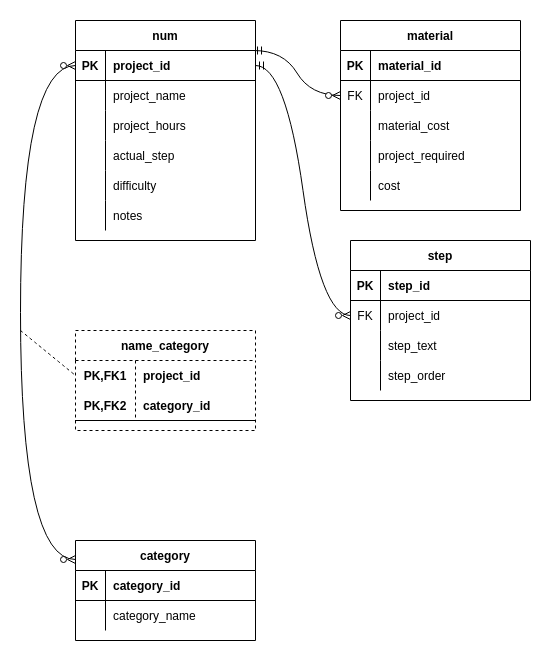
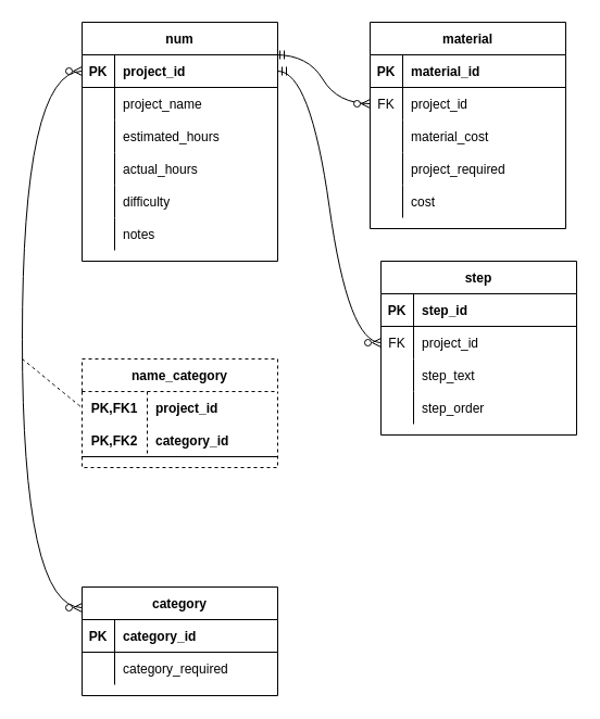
- <mxCell id="11" value="project_hours" style="shape=partialRectangle;connectable=0;fillColor=none;top=0;left=0;bottom=0;right=0;align=left;spacingLeft=6;overflow=hidden;" vertex="1" parent="9"><mxGeometry x="30" width="150" height="30" as="geometry"><mxRectangle width="150" height="30" as="alternateBounds" /></mxGeometry></mxCell>
+ <mxCell id="11" value="estimated_hours" style="shape=partialRectangle;connectable=0;fillColor=none;top=0;left=0;bottom=0;right=0;align=left;spacingLeft=6;overflow=hidden;" vertex="1" parent="9"><mxGeometry x="30" width="150" height="30" as="geometry"><mxRectangle width="150" height="30" as="alternateBounds" /></mxGeometry></mxCell>
- <mxCell id="14" value="actual_step" style="shape=partialRectangle;connectable=0;fillColor=none;top=0;left=0;bottom=0;right=0;align=left;spacingLeft=6;overflow=hidden;" vertex="1" parent="12"><mxGeometry x="30" width="150" height="30" as="geometry"><mxRectangle width="150" height="30" as="alternateBounds" /></mxGeometry></mxCell>
+ <mxCell id="14" value="actual_hours" style="shape=partialRectangle;connectable=0;fillColor=none;top=0;left=0;bottom=0;right=0;align=left;spacingLeft=6;overflow=hidden;" vertex="1" parent="12"><mxGeometry x="30" width="150" height="30" as="geometry"><mxRectangle width="150" height="30" as="alternateBounds" /></mxGeometry></mxCell>
- <mxCell id="56" value="category_name" style="shape=partialRectangle;connectable=0;fillColor=none;top=0;left=0;bottom=0;right=0;align=left;spacingLeft=6;overflow=hidden;" vertex="1" parent="54"><mxGeometry x="30" width="150" height="30" as="geometry"><mxRectangle width="150" height="30" as="alternateBounds" /></mxGeometry></mxCell>
+ <mxCell id="56" value="category_required" style="shape=partialRectangle;connectable=0;fillColor=none;top=0;left=0;bottom=0;right=0;align=left;spacingLeft=6;overflow=hidden;" vertex="1" parent="54"><mxGeometry x="30" width="150" height="30" as="geometry"><mxRectangle width="150" height="30" as="alternateBounds" /></mxGeometry></mxCell>
